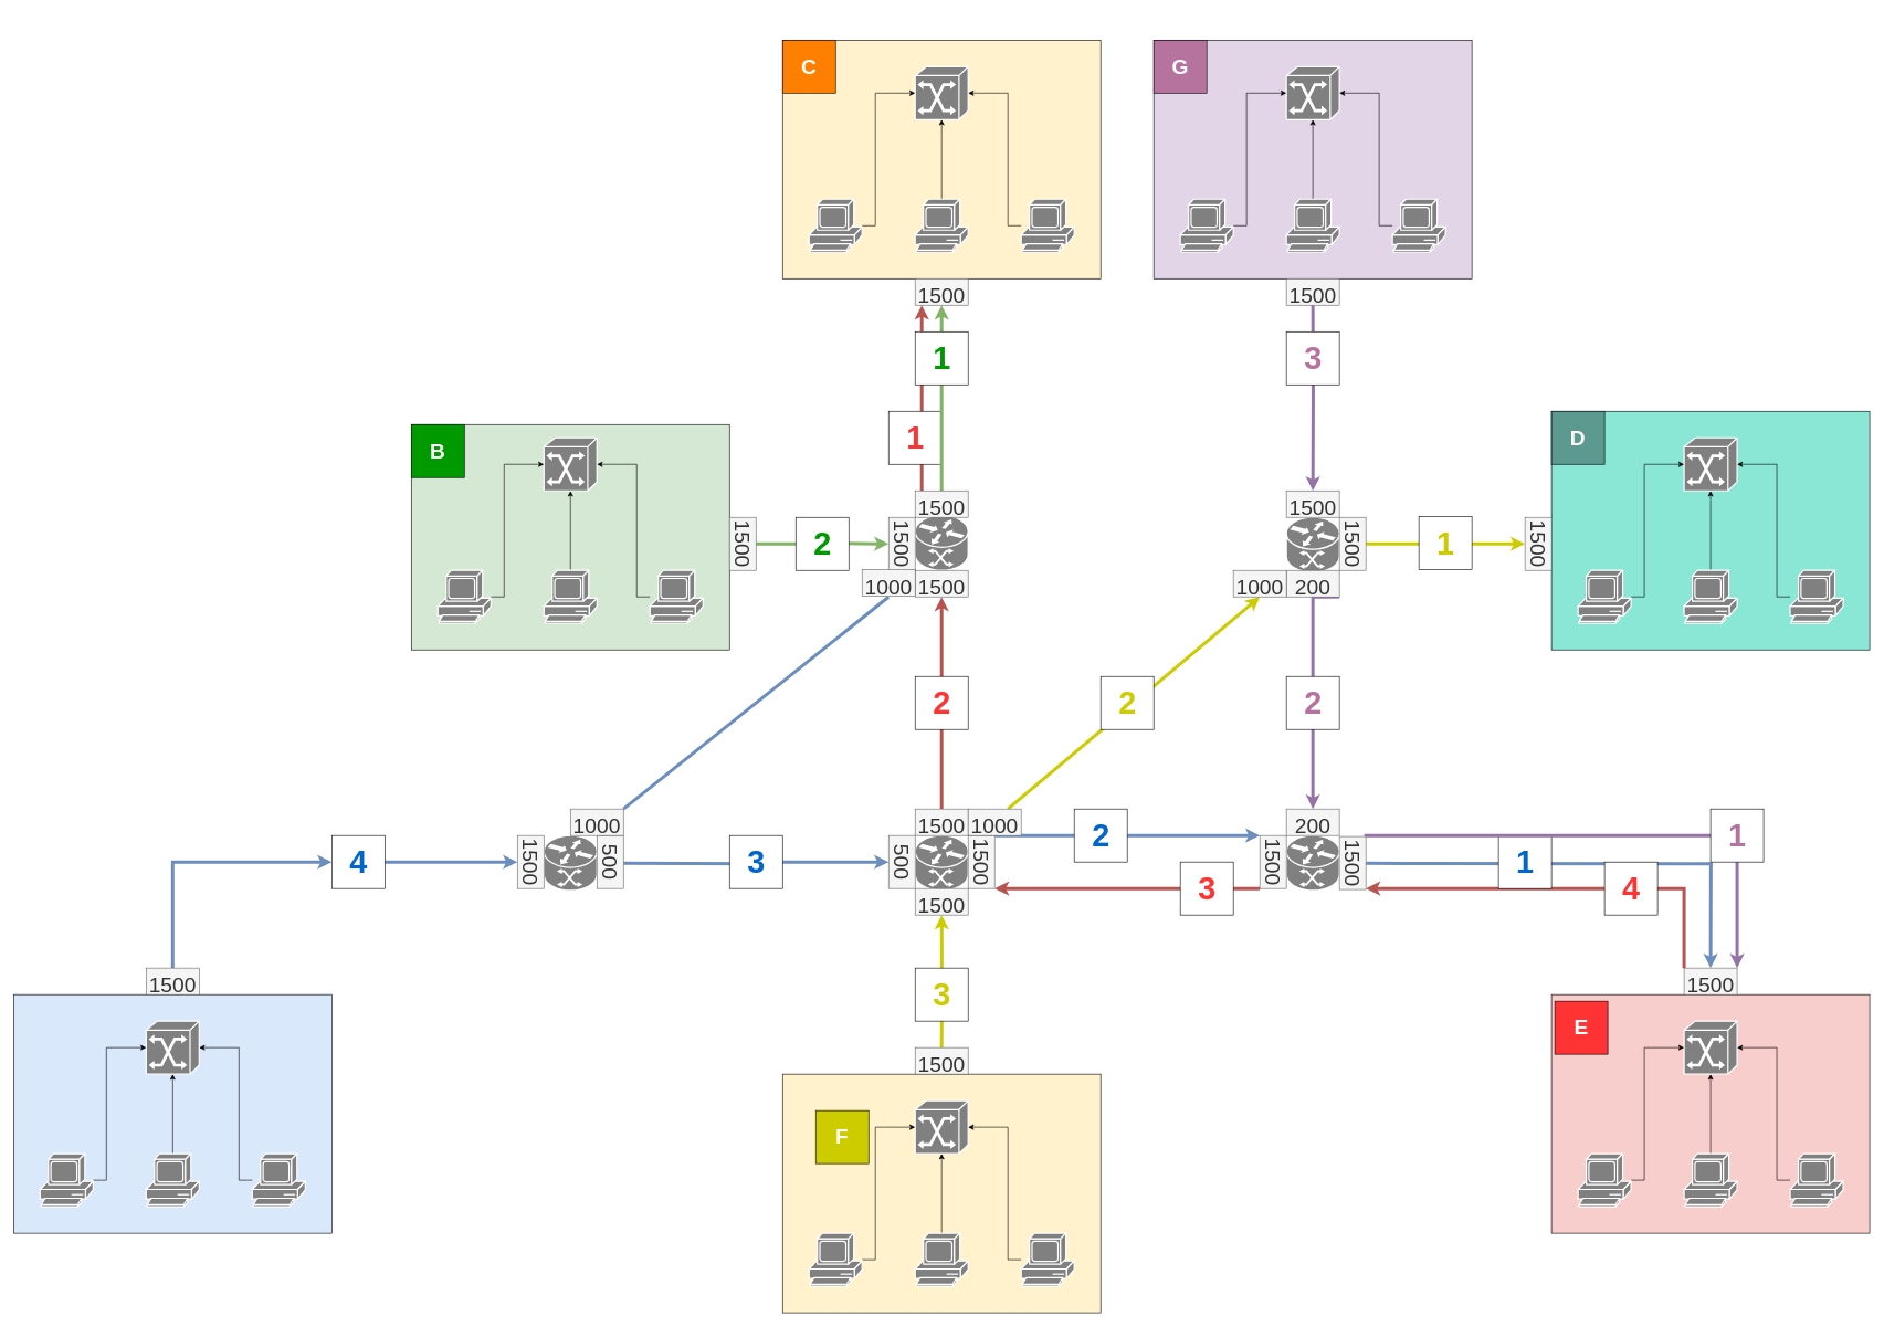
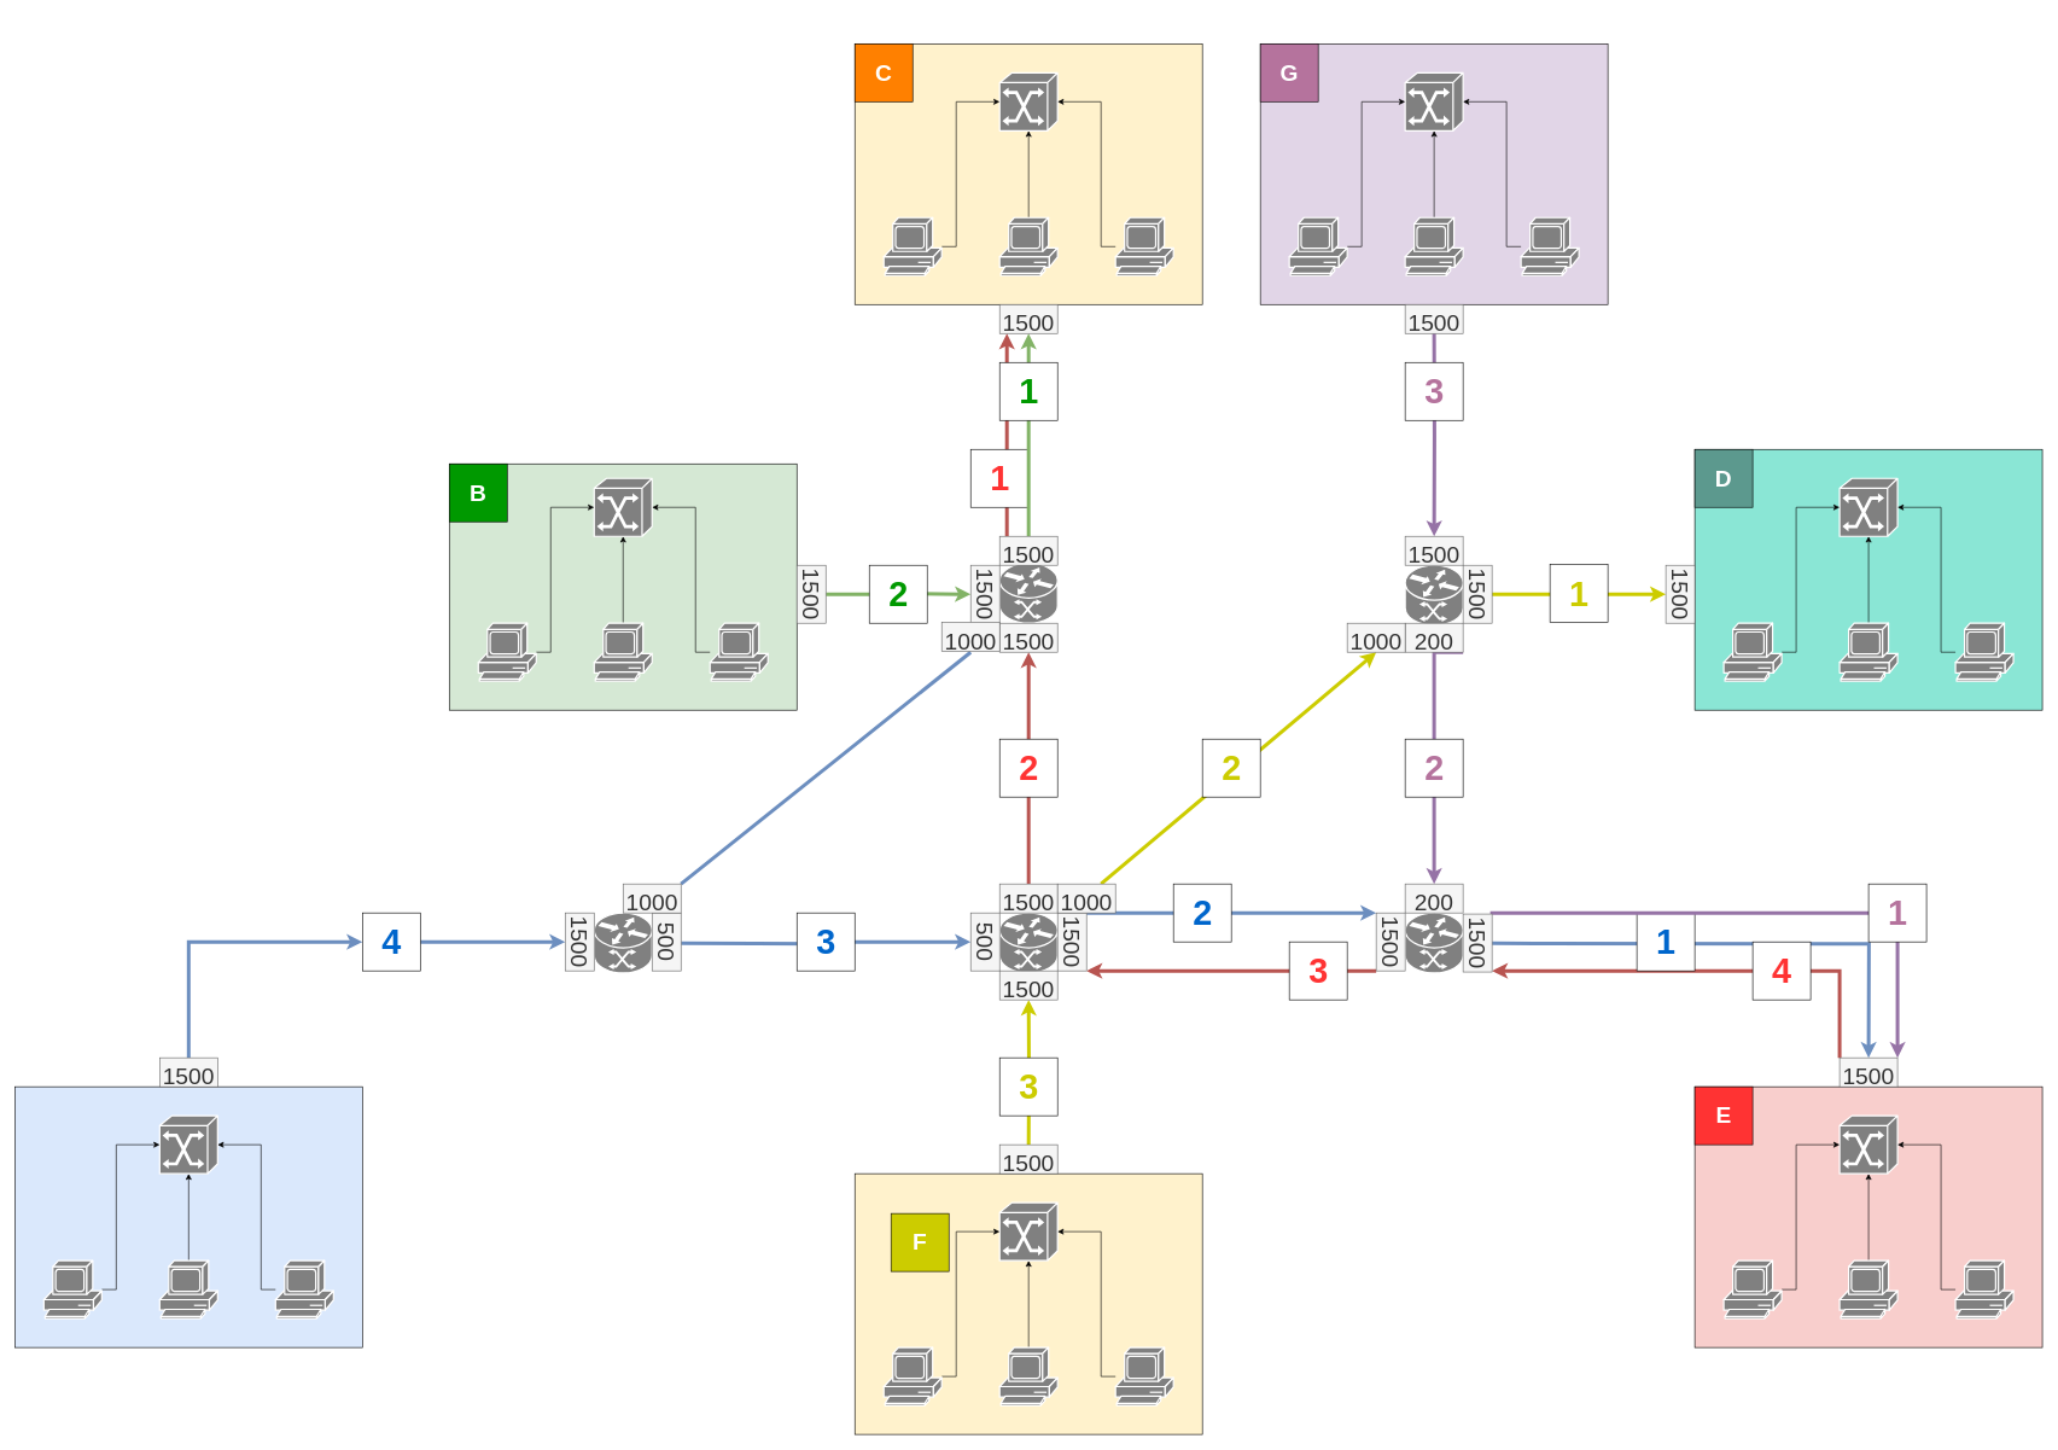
- <mxCell id="39" value="&lt;font color=&quot;#ffffff&quot; style=&quot;font-size: 32px;&quot;&gt;&lt;b&gt;E&lt;/b&gt;&lt;/font&gt;" style="rounded=0;whiteSpace=wrap;html=1;strokeColor=#000000;fillColor=#FF3333;" parent="1" vertex="1"><mxGeometry x="2345" y="1510" width="80" height="80" as="geometry" /></mxCell>
+ <mxCell id="39" value="&lt;font color=&quot;#ffffff&quot; style=&quot;font-size: 32px;&quot;&gt;&lt;b&gt;E&lt;/b&gt;&lt;/font&gt;" style="rounded=0;whiteSpace=wrap;html=1;strokeColor=#000000;fillColor=#FF3333;" parent="1" vertex="1"><mxGeometry x="2340" y="1500" width="80" height="80" as="geometry" /></mxCell>
